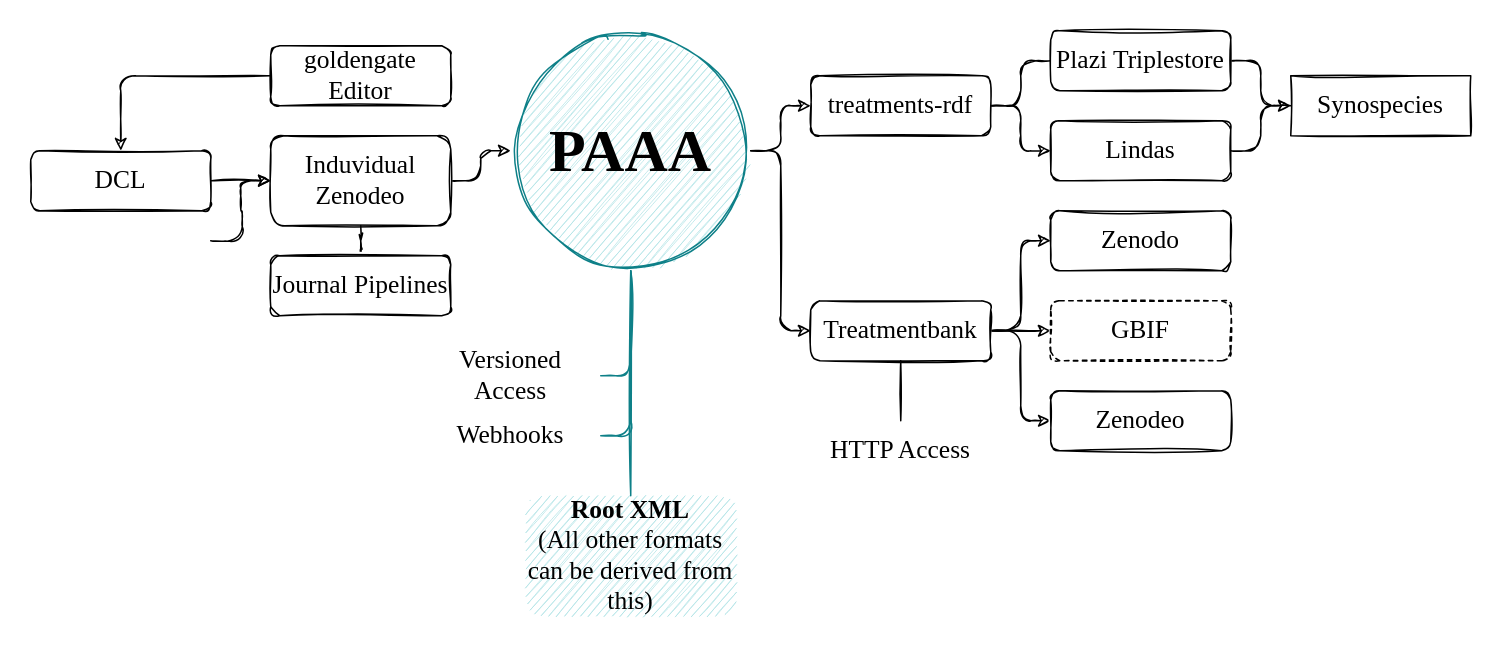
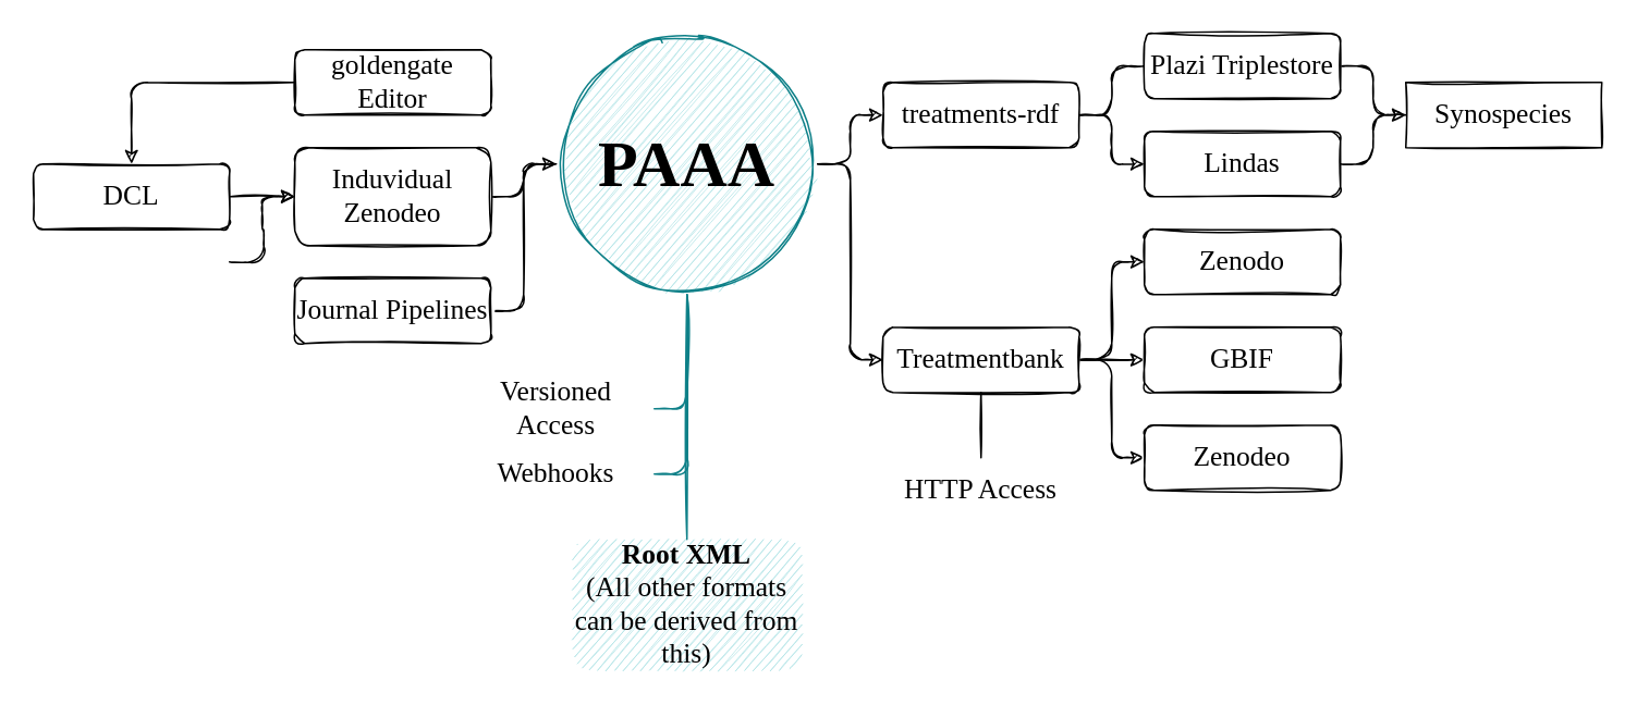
- <mxCell id="29" style="edgeStyle=orthogonalEdgeStyle;rounded=1;sketch=1;orthogonalLoop=1;jettySize=auto;html=1;fontFamily=Caveat;fontSource=https%3A%2F%2Ffonts.googleapis.com%2Fcss%3Ffamily%3DCaveat;fontSize=28;fontColor=#67AB9F;endArrow=none;endFill=0;" edge="1" parent="1" source="30" target="22"><mxGeometry relative="1" as="geometry" /></mxCell>
+ <mxCell id="29" style="edgeStyle=orthogonalEdgeStyle;rounded=1;sketch=1;orthogonalLoop=1;jettySize=auto;html=1;fontFamily=Caveat;fontSource=https%3A%2F%2Ffonts.googleapis.com%2Fcss%3Ffamily%3DCaveat;fontSize=28;fontColor=#67AB9F;endArrow=none;endFill=0;" edge="1" parent="1" source="30" target="28"><mxGeometry relative="1" as="geometry" /></mxCell>
- <mxCell id="32" value="GBIF" style="rounded=1;whiteSpace=wrap;html=1;sketch=1;fontFamily=Caveat;fontSource=https%3A%2F%2Ffonts.googleapis.com%2Fcss%3Ffamily%3DCaveat;fontSize=17;dashed=1;" vertex="1" parent="1"><mxGeometry x="700" y="200" width="120" height="40" as="geometry" /></mxCell>
+ <mxCell id="32" value="GBIF" style="rounded=1;whiteSpace=wrap;html=1;sketch=1;fontFamily=Caveat;fontSource=https%3A%2F%2Ffonts.googleapis.com%2Fcss%3Ffamily%3DCaveat;fontSize=17;" vertex="1" parent="1"><mxGeometry x="700" y="200" width="120" height="40" as="geometry" /></mxCell>
